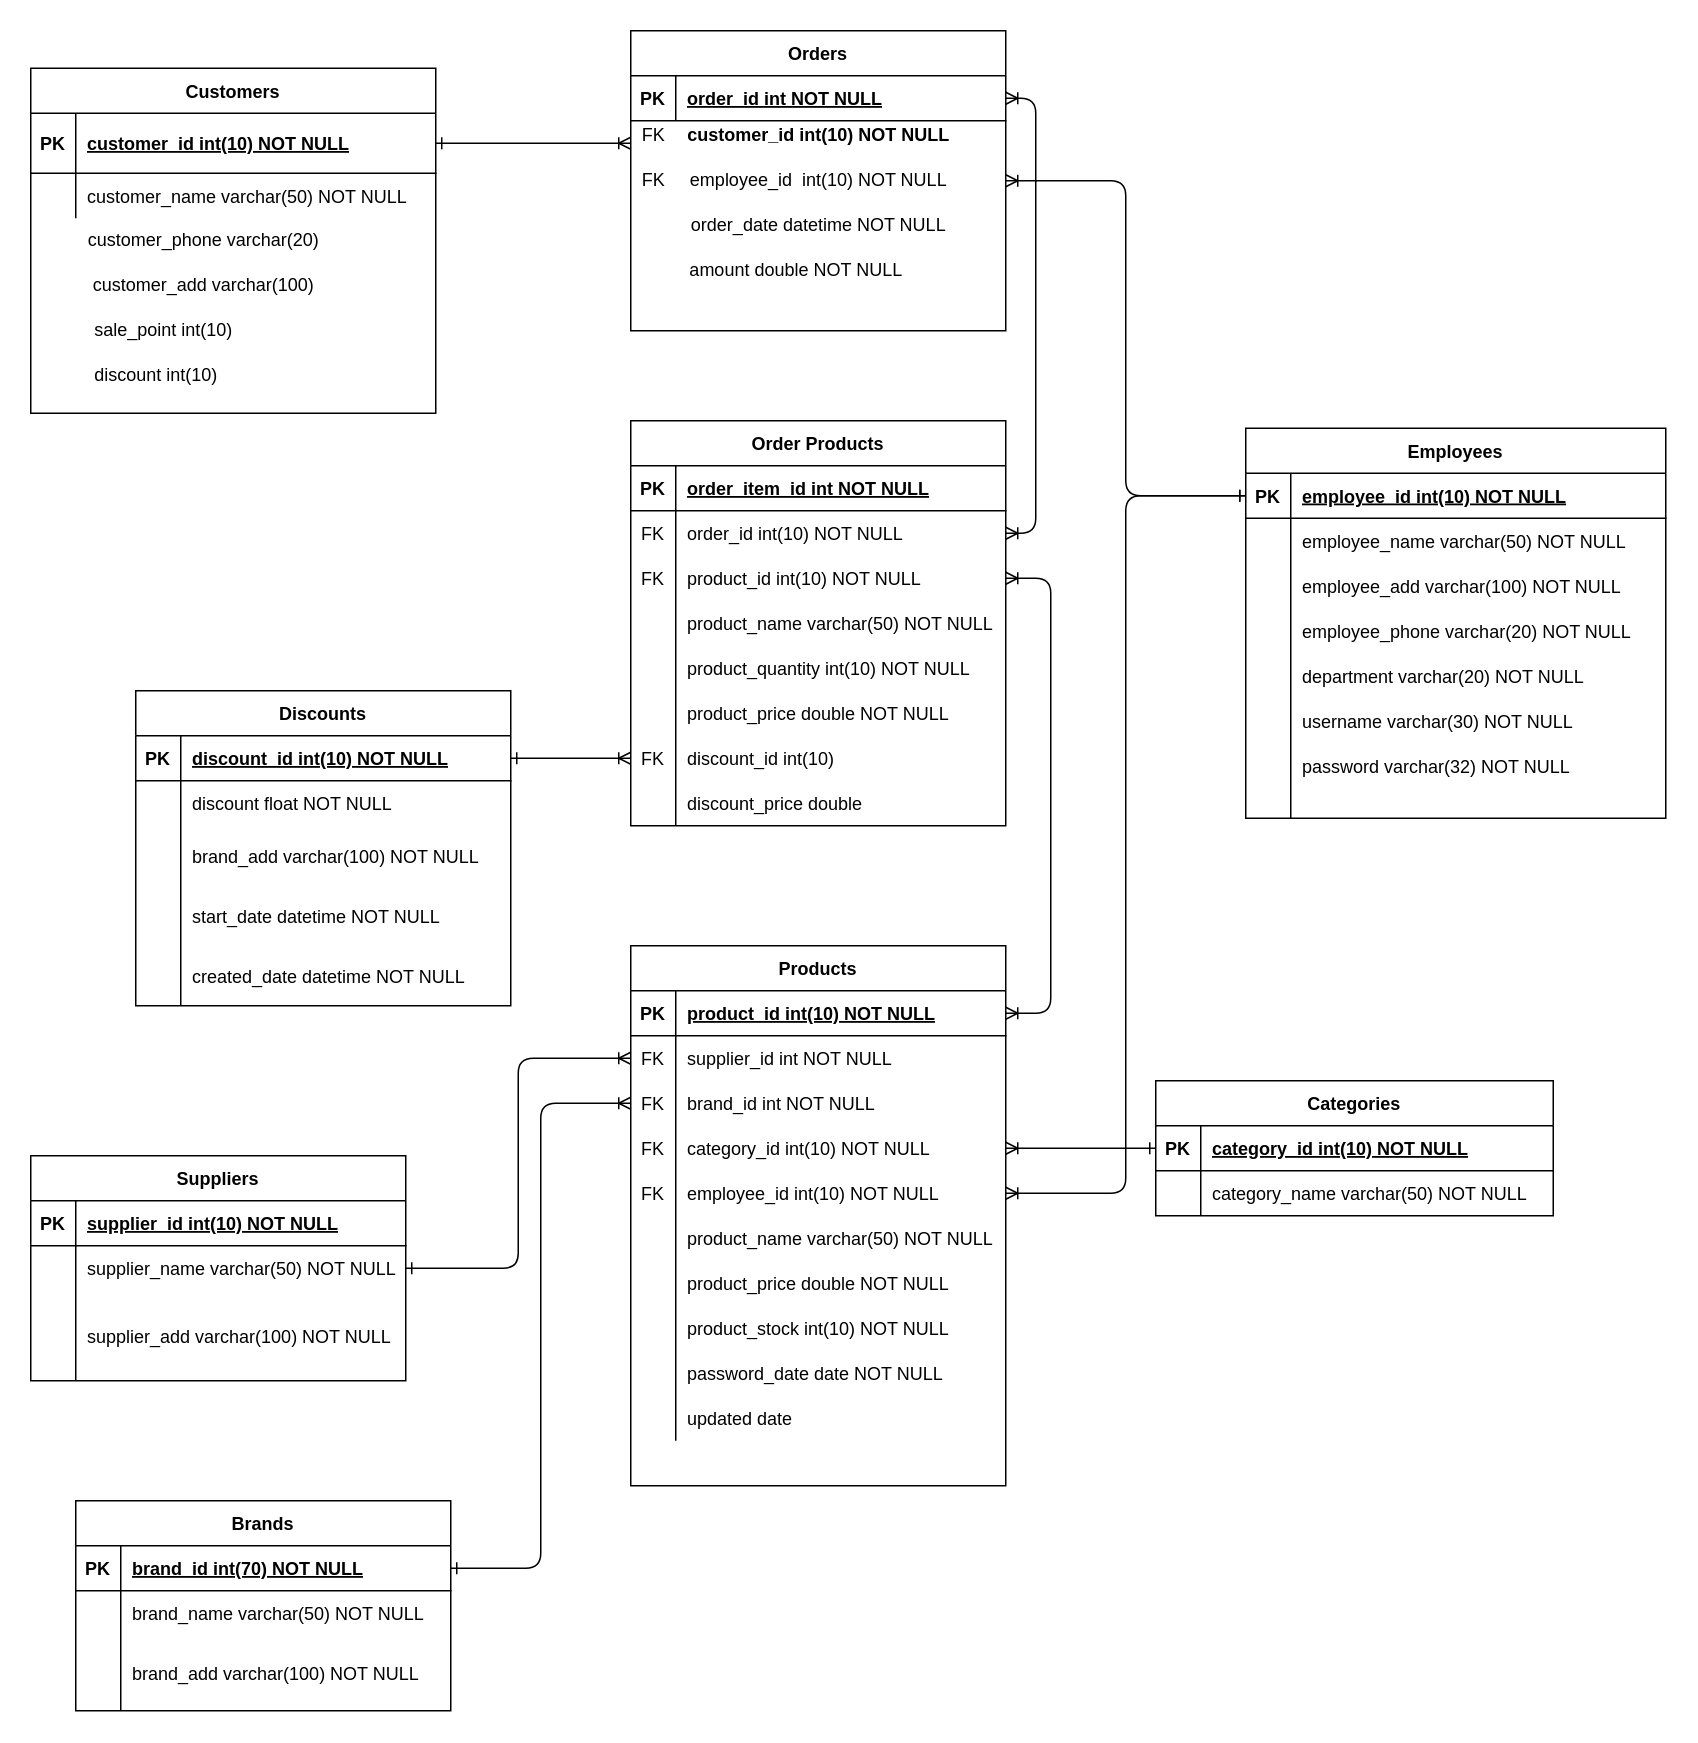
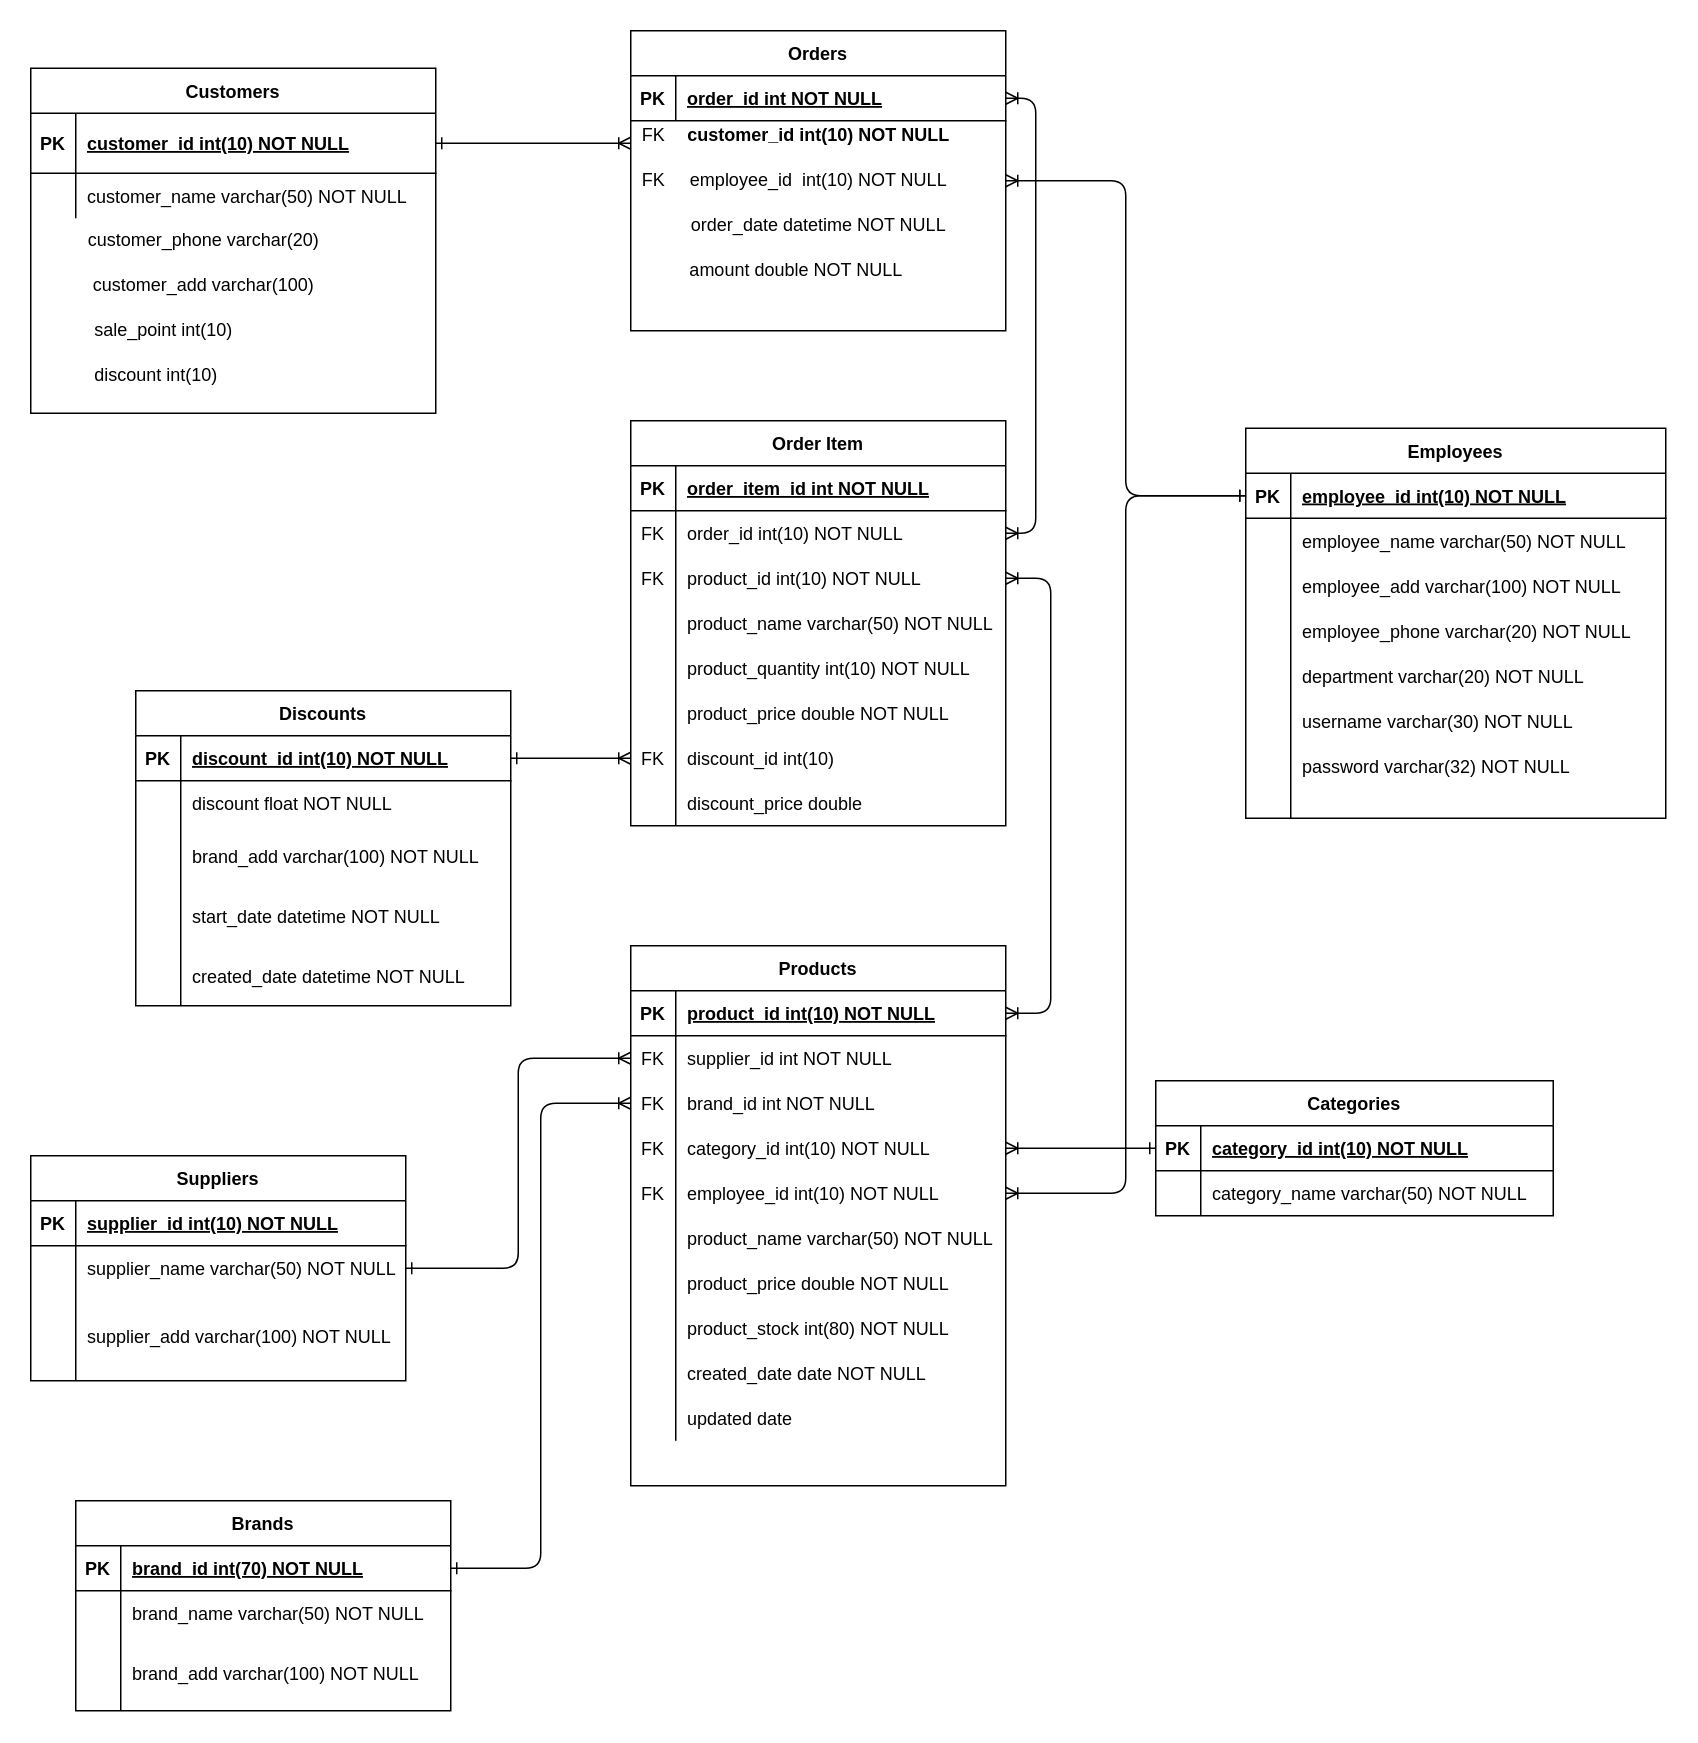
- <mxCell id="7" value="Order Products" style="shape=table;startSize=30;container=1;collapsible=1;childLayout=tableLayout;fixedRows=1;rowLines=0;fontStyle=1;align=center;resizeLast=1;" parent="1" vertex="1"><mxGeometry x="420" y="280" width="250" height="270" as="geometry" /></mxCell>
+ <mxCell id="7" value="Order Item" style="shape=table;startSize=30;container=1;collapsible=1;childLayout=tableLayout;fixedRows=1;rowLines=0;fontStyle=1;align=center;resizeLast=1;" parent="1" vertex="1"><mxGeometry x="420" y="280" width="250" height="270" as="geometry" /></mxCell>
- <mxCell id="72" value="product_stock int(10) NOT NULL" style="shape=partialRectangle;overflow=hidden;connectable=0;fillColor=none;top=0;left=0;bottom=0;right=0;align=left;spacingLeft=6;" vertex="1" parent="70"><mxGeometry x="30" width="220" height="30" as="geometry" /></mxCell>
+ <mxCell id="72" value="product_stock int(80) NOT NULL" style="shape=partialRectangle;overflow=hidden;connectable=0;fillColor=none;top=0;left=0;bottom=0;right=0;align=left;spacingLeft=6;" vertex="1" parent="70"><mxGeometry x="30" width="220" height="30" as="geometry" /></mxCell>
- <mxCell id="75" value="password_date date NOT NULL" style="shape=partialRectangle;overflow=hidden;connectable=0;fillColor=none;top=0;left=0;bottom=0;right=0;align=left;spacingLeft=6;" vertex="1" parent="73"><mxGeometry x="30" width="220" height="30" as="geometry" /></mxCell>
+ <mxCell id="75" value="created_date date NOT NULL" style="shape=partialRectangle;overflow=hidden;connectable=0;fillColor=none;top=0;left=0;bottom=0;right=0;align=left;spacingLeft=6;" vertex="1" parent="73"><mxGeometry x="30" width="220" height="30" as="geometry" /></mxCell>
